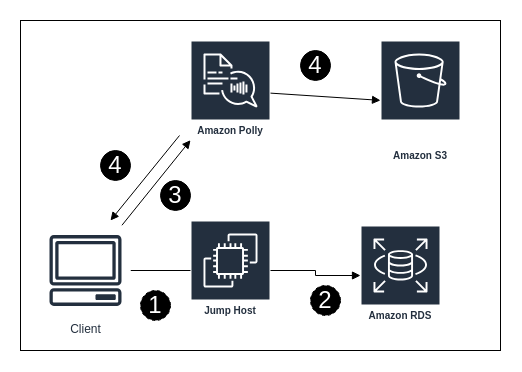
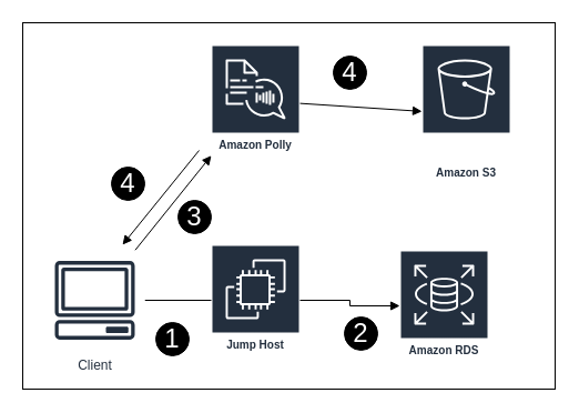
- <mxCell id="13" value="&lt;font style=&quot;font-size: 24px;&quot; color=&quot;#ffffff&quot;&gt;2&lt;/font&gt;" style="ellipse;whiteSpace=wrap;html=1;aspect=fixed;fillColor=#000000;dashed=1;" vertex="1" parent="1"><mxGeometry x="310" y="285" width="30" height="30" as="geometry" /></mxCell>
+ <mxCell id="13" value="&lt;font style=&quot;font-size: 24px;&quot; color=&quot;#ffffff&quot;&gt;2&lt;/font&gt;" style="ellipse;whiteSpace=wrap;html=1;aspect=fixed;fillColor=#000000;" vertex="1" parent="1"><mxGeometry x="310" y="285" width="30" height="30" as="geometry" /></mxCell>
- <mxCell id="12" value="&lt;font style=&quot;font-size: 24px;&quot; color=&quot;#ffffff&quot;&gt;1&lt;/font&gt;" style="ellipse;whiteSpace=wrap;html=1;aspect=fixed;fillColor=#000000;dashed=1;" vertex="1" parent="1"><mxGeometry x="140" y="290" width="30" height="30" as="geometry" /></mxCell>
+ <mxCell id="12" value="&lt;font style=&quot;font-size: 24px;&quot; color=&quot;#ffffff&quot;&gt;1&lt;/font&gt;" style="ellipse;whiteSpace=wrap;html=1;aspect=fixed;fillColor=#000000;" vertex="1" parent="1"><mxGeometry x="140" y="290" width="30" height="30" as="geometry" /></mxCell>
